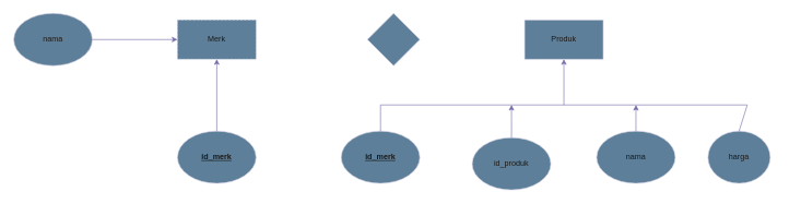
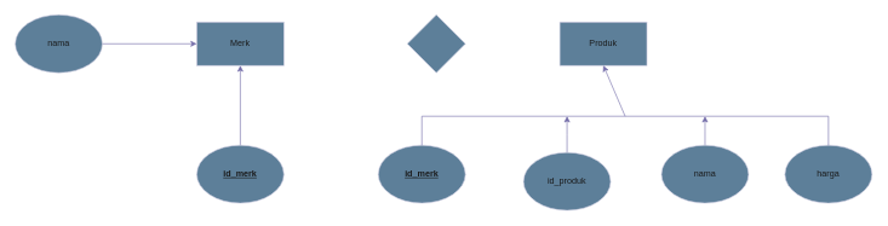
- <mxCell id="2" value="Merk" style="rounded=0;whiteSpace=wrap;html=1;labelBackgroundColor=none;fillColor=#5D7F99;strokeColor=#D0CEE2;fontColor=#1A1A1A;dashed=1;" parent="1" vertex="1"><mxGeometry x="270" y="30" width="120" height="60" as="geometry" /></mxCell>
+ <mxCell id="2" value="Merk" style="rounded=0;whiteSpace=wrap;html=1;labelBackgroundColor=none;fillColor=#5D7F99;strokeColor=#D0CEE2;fontColor=#1A1A1A;" parent="1" vertex="1"><mxGeometry x="270" y="30" width="120" height="60" as="geometry" /></mxCell>
- <mxCell id="3" value="Produk" style="rounded=0;whiteSpace=wrap;html=1;labelBackgroundColor=none;fillColor=#5D7F99;strokeColor=#D0CEE2;fontColor=#1A1A1A;" vertex="1" parent="1"><mxGeometry x="800" y="30" width="120" height="60" as="geometry" /></mxCell>
+ <mxCell id="3" value="Produk" style="rounded=0;whiteSpace=wrap;html=1;labelBackgroundColor=none;fillColor=#5D7F99;strokeColor=#D0CEE2;fontColor=#1A1A1A;" vertex="1" parent="1"><mxGeometry x="770" y="30" width="120" height="60" as="geometry" /></mxCell>
- <mxCell id="14" value="harga" style="ellipse;whiteSpace=wrap;html=1;labelBackgroundColor=none;fillColor=#5D7F99;strokeColor=#D0CEE2;fontColor=#1A1A1A;" vertex="1" parent="1"><mxGeometry x="1080" y="200" width="95" height="80" as="geometry" /></mxCell>
+ <mxCell id="14" value="harga" style="ellipse;whiteSpace=wrap;html=1;labelBackgroundColor=none;fillColor=#5D7F99;strokeColor=#D0CEE2;fontColor=#1A1A1A;" vertex="1" parent="1"><mxGeometry x="1080" y="200" width="120" height="80" as="geometry" /></mxCell>
